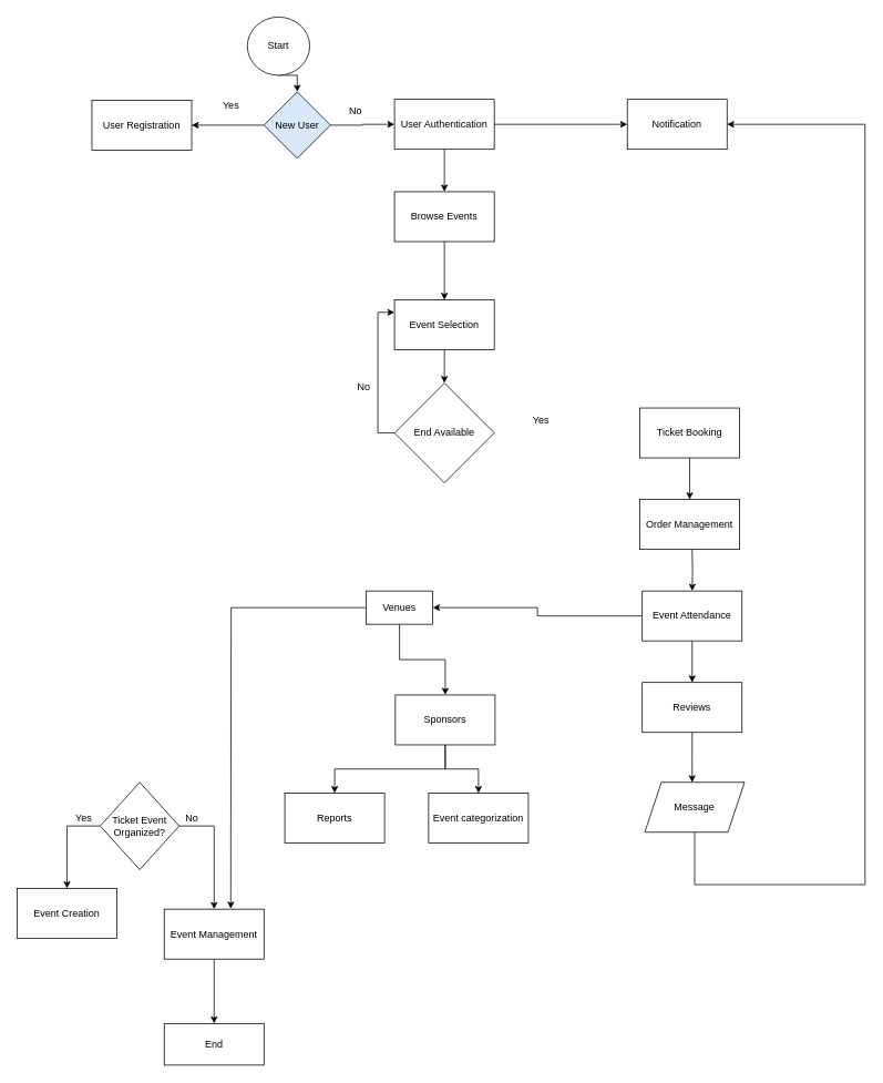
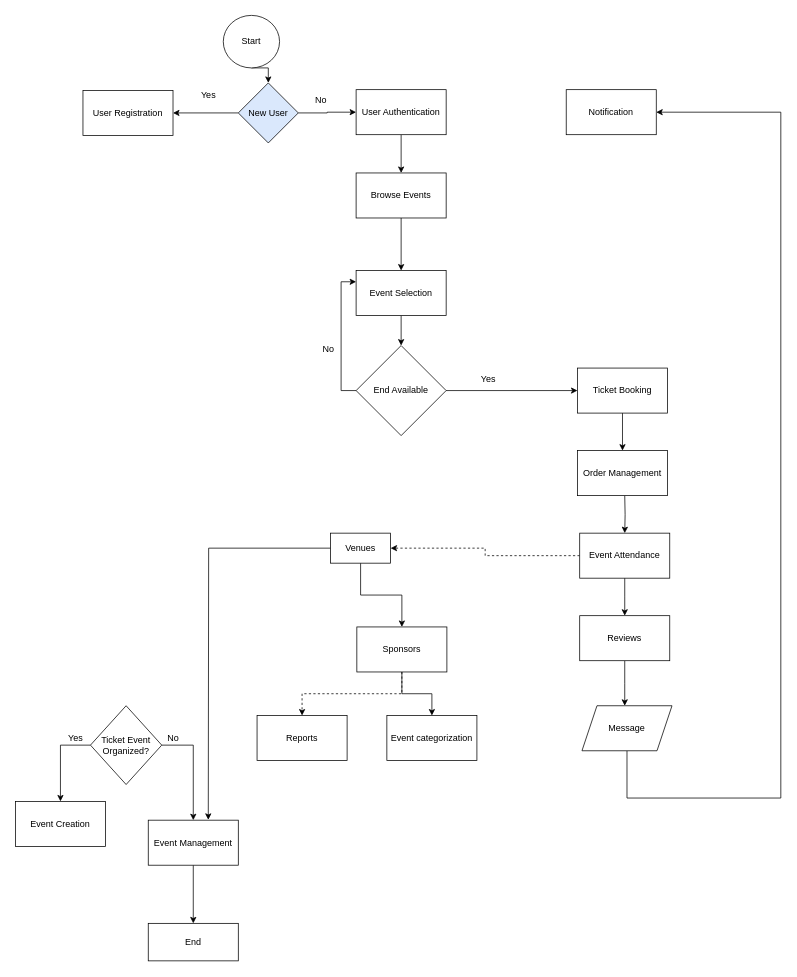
- <mxCell id="9" style="edgeStyle=orthogonalEdgeStyle;rounded=0;orthogonalLoop=1;jettySize=auto;html=1;exitX=1;exitY=0.5;exitDx=0;exitDy=0;entryX=0;entryY=0.5;entryDx=0;entryDy=0;" edge="1" parent="1" source="10" target="30"><mxGeometry relative="1" as="geometry" /></mxCell>
+ <mxCell id="16" style="edgeStyle=orthogonalEdgeStyle;rounded=0;orthogonalLoop=1;jettySize=auto;html=1;exitX=1;exitY=0.5;exitDx=0;exitDy=0;entryX=0;entryY=0.5;entryDx=0;entryDy=0;" edge="1" parent="1" source="18" target="20"><mxGeometry relative="1" as="geometry" /></mxCell>
- <mxCell id="24" style="edgeStyle=orthogonalEdgeStyle;rounded=0;orthogonalLoop=1;jettySize=auto;html=1;exitX=0;exitY=0.5;exitDx=0;exitDy=0;entryX=1;entryY=0.5;entryDx=0;entryDy=0;" edge="1" parent="1" source="25" target="33"><mxGeometry relative="1" as="geometry" /></mxCell>
+ <mxCell id="24" style="edgeStyle=orthogonalEdgeStyle;rounded=0;orthogonalLoop=1;jettySize=auto;html=1;exitX=0;exitY=0.5;exitDx=0;exitDy=0;entryX=1;entryY=0.5;entryDx=0;entryDy=0;dashed=1;" edge="1" parent="1" source="25" target="33"><mxGeometry relative="1" as="geometry" /></mxCell>
- <mxCell id="34" style="edgeStyle=orthogonalEdgeStyle;rounded=0;orthogonalLoop=1;jettySize=auto;html=1;exitX=0.5;exitY=1;exitDx=0;exitDy=0;entryX=0.5;entryY=0;entryDx=0;entryDy=0;" edge="1" parent="1" source="36" target="37"><mxGeometry relative="1" as="geometry" /></mxCell>
+ <mxCell id="34" style="edgeStyle=orthogonalEdgeStyle;rounded=0;orthogonalLoop=1;jettySize=auto;html=1;exitX=0.5;exitY=1;exitDx=0;exitDy=0;entryX=0.5;entryY=0;entryDx=0;entryDy=0;dashed=1;" edge="1" parent="1" source="36" target="37"><mxGeometry relative="1" as="geometry" /></mxCell>
